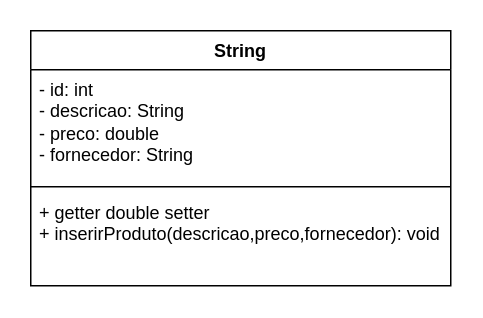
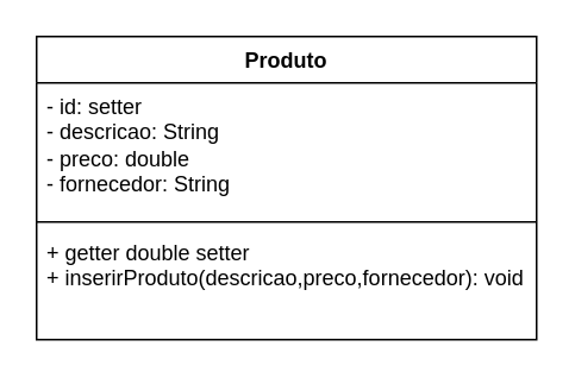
- <mxCell id="2" value="String" style="swimlane;fontStyle=1;align=center;verticalAlign=top;childLayout=stackLayout;horizontal=1;startSize=26;horizontalStack=0;resizeParent=1;resizeParentMax=0;resizeLast=0;collapsible=1;marginBottom=0;whiteSpace=wrap;html=1;" parent="1" vertex="1"><mxGeometry x="20" y="20" width="280" height="170" as="geometry" /></mxCell>
+ <mxCell id="2" value="Produto" style="swimlane;fontStyle=1;align=center;verticalAlign=top;childLayout=stackLayout;horizontal=1;startSize=26;horizontalStack=0;resizeParent=1;resizeParentMax=0;resizeLast=0;collapsible=1;marginBottom=0;whiteSpace=wrap;html=1;" parent="1" vertex="1"><mxGeometry x="20" y="20" width="280" height="170" as="geometry" /></mxCell>
- <mxCell id="3" value="&lt;div&gt;- id: int&lt;/div&gt;&lt;div&gt;- descricao: String&lt;/div&gt;&lt;div&gt;- preco: double&lt;/div&gt;&lt;div&gt;- fornecedor: String&lt;/div&gt;" style="text;strokeColor=none;fillColor=none;align=left;verticalAlign=top;spacingLeft=4;spacingRight=4;overflow=hidden;rotatable=0;points=[[0,0.5],[1,0.5]];portConstraint=eastwest;whiteSpace=wrap;html=1;" parent="2" vertex="1"><mxGeometry y="26" width="280" height="74" as="geometry" /></mxCell>
+ <mxCell id="3" value="&lt;div&gt;- id: setter&lt;/div&gt;&lt;div&gt;- descricao: String&lt;/div&gt;&lt;div&gt;- preco: double&lt;/div&gt;&lt;div&gt;- fornecedor: String&lt;/div&gt;" style="text;strokeColor=none;fillColor=none;align=left;verticalAlign=top;spacingLeft=4;spacingRight=4;overflow=hidden;rotatable=0;points=[[0,0.5],[1,0.5]];portConstraint=eastwest;whiteSpace=wrap;html=1;" parent="2" vertex="1"><mxGeometry y="26" width="280" height="74" as="geometry" /></mxCell>
